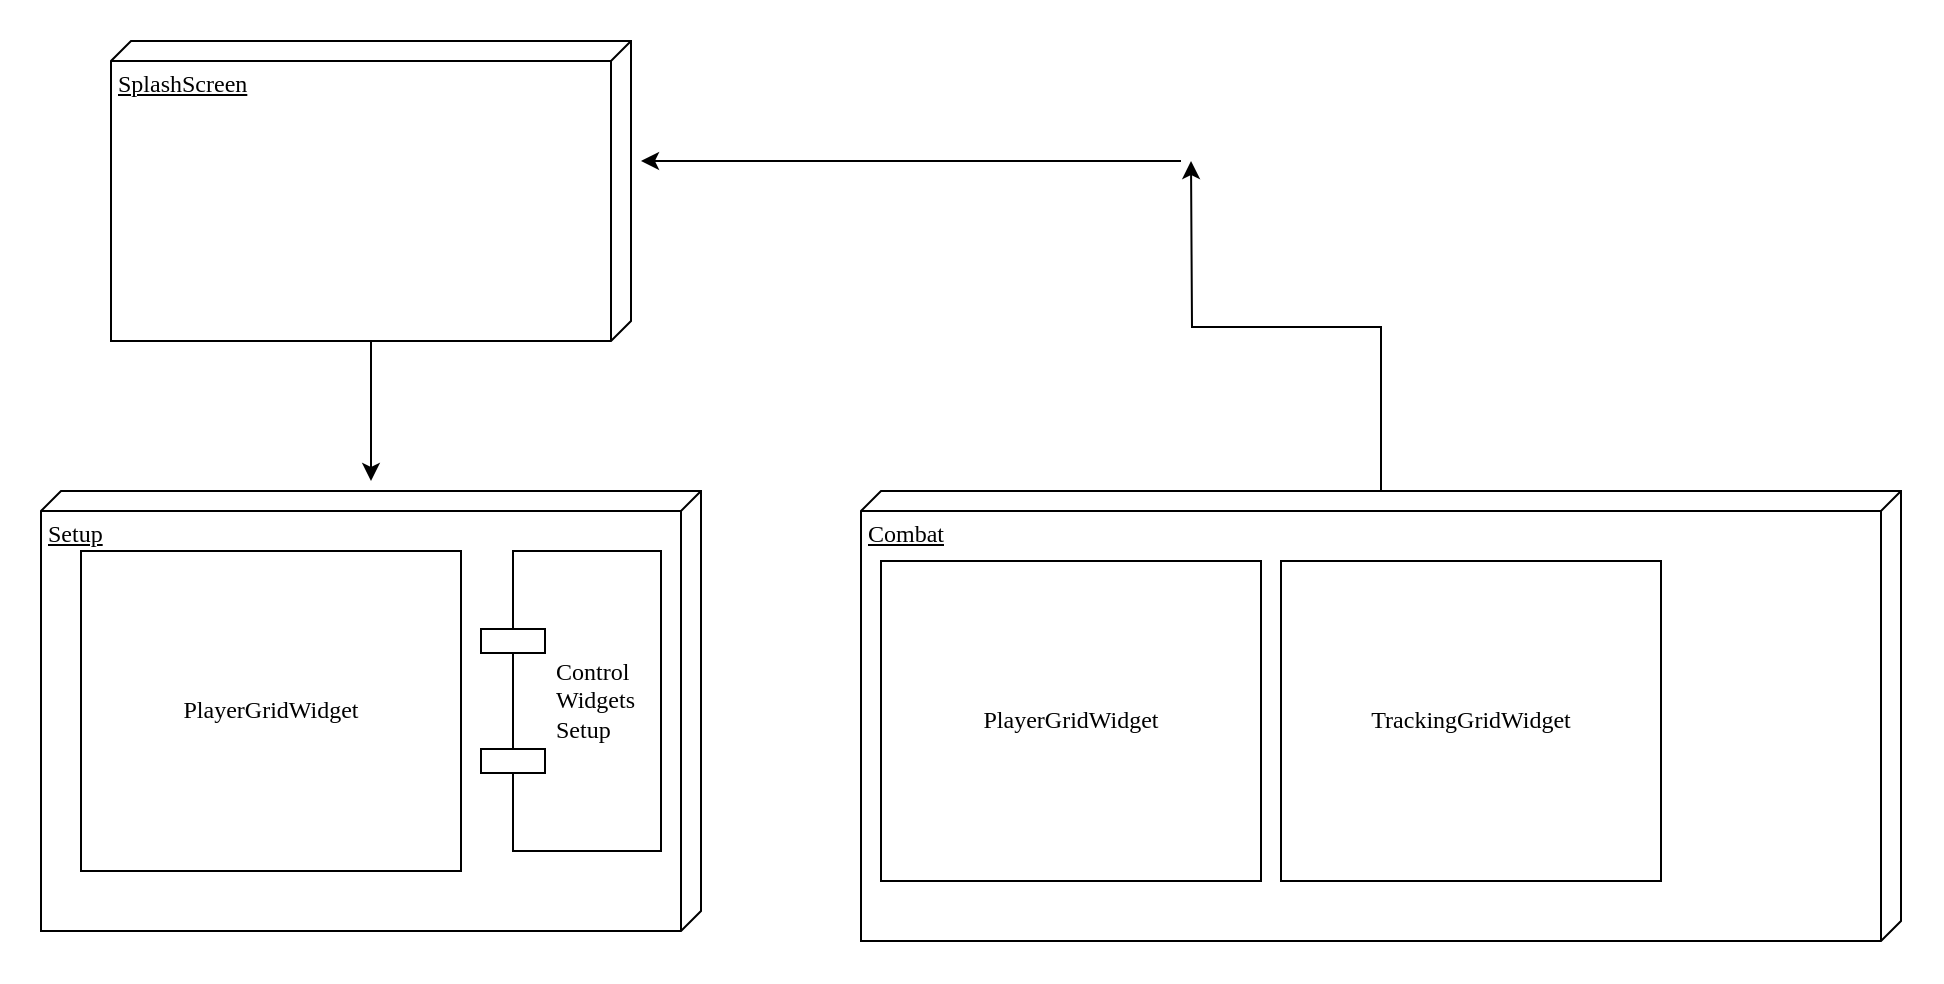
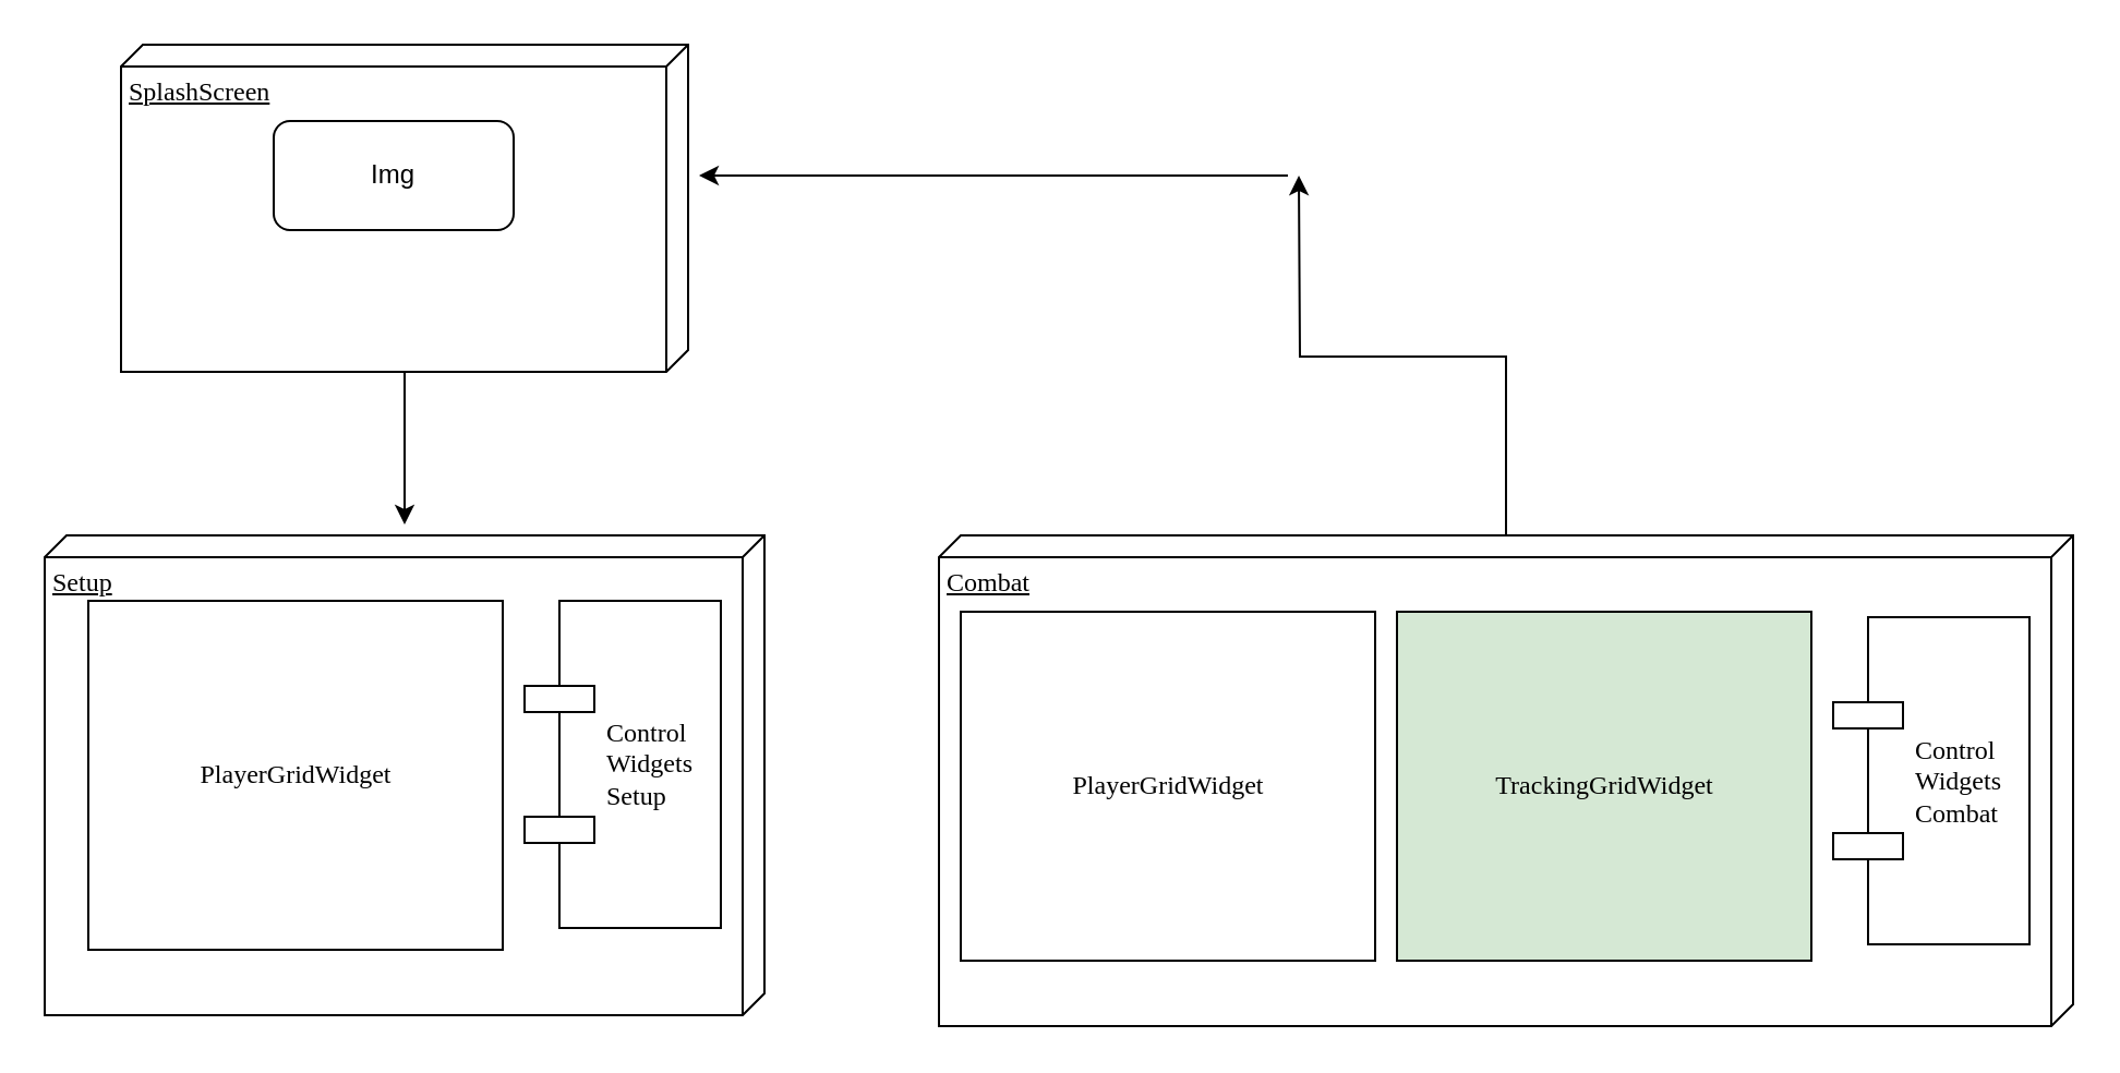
+ <mxCell id="9" value="Img" style="rounded=1;whiteSpace=wrap;html=1;" vertex="1" parent="1"><mxGeometry x="125" y="55" width="110" height="50" as="geometry" /></mxCell>
+ <mxCell id="13" value="Control&amp;nbsp;&lt;br&gt;Widgets&lt;br&gt;Combat" style="shape=component;align=left;spacingLeft=36;rounded=0;shadow=0;comic=0;labelBackgroundColor=none;strokeWidth=1;fontFamily=Verdana;fontSize=12;html=1;" vertex="1" parent="1"><mxGeometry x="840" y="282.5" width="90" height="150" as="geometry" /></mxCell>
- <mxCell id="12" value="TrackingGridWidget" style="html=1;rounded=0;shadow=0;comic=0;labelBackgroundColor=none;strokeWidth=1;fontFamily=Verdana;fontSize=12;align=center;" vertex="1" parent="1"><mxGeometry x="640" y="280" width="190" height="160" as="geometry" /></mxCell>
+ <mxCell id="12" value="TrackingGridWidget" style="html=1;rounded=0;shadow=0;comic=0;labelBackgroundColor=none;strokeWidth=1;fontFamily=Verdana;fontSize=12;align=center;fillColor=#d5e8d4;" vertex="1" parent="1"><mxGeometry x="640" y="280" width="190" height="160" as="geometry" /></mxCell>
